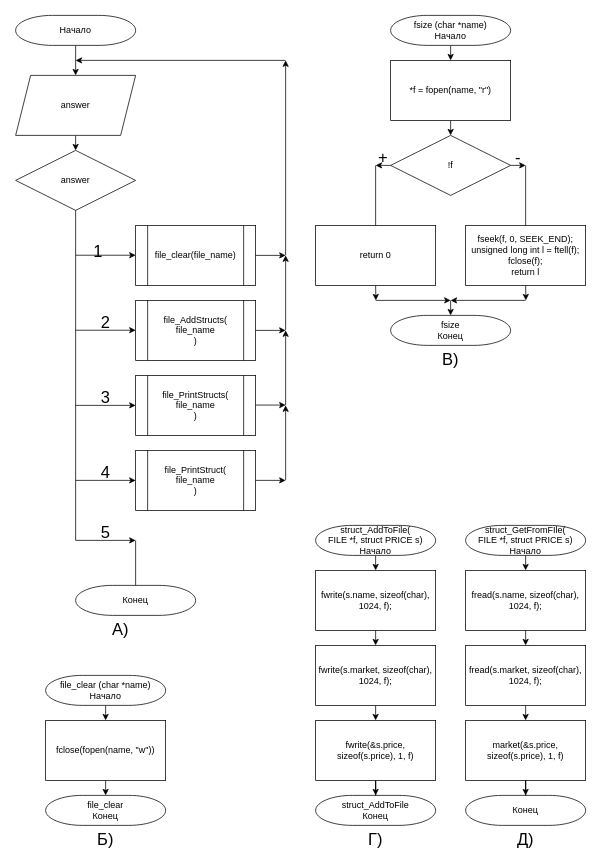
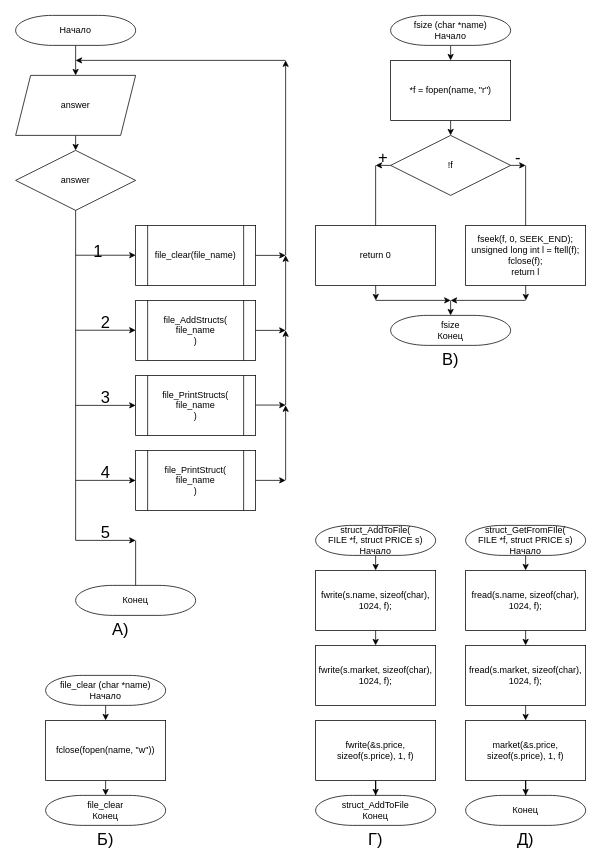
- <mxCell id="61" style="edgeStyle=orthogonalEdgeStyle;rounded=0;orthogonalLoop=1;jettySize=auto;html=1;exitX=0.5;exitY=1;exitDx=0;exitDy=0;entryX=0.5;entryY=0;entryDx=0;entryDy=0;" parent="1" source="62" target="64" edge="1"><mxGeometry relative="1" as="geometry" /></mxCell>
